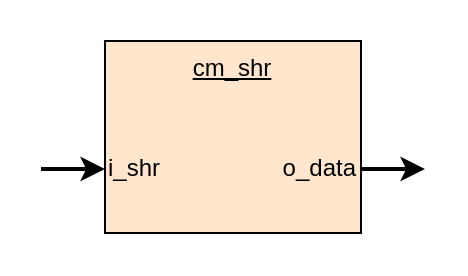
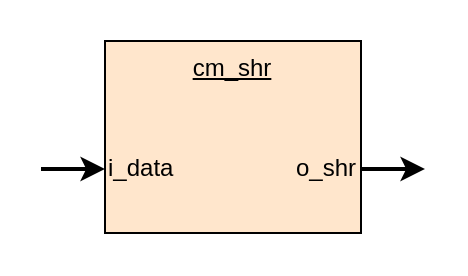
- <mxCell id="4" value="i_shr" style="text;html=1;strokeColor=none;fillColor=none;align=left;verticalAlign=middle;whiteSpace=wrap;rounded=0;" parent="1" vertex="1"><mxGeometry x="52" y="68" width="64" height="32" as="geometry" /></mxCell>
+ <mxCell id="4" value="i_data" style="text;html=1;strokeColor=none;fillColor=none;align=left;verticalAlign=middle;whiteSpace=wrap;rounded=0;" parent="1" vertex="1"><mxGeometry x="52" y="68" width="64" height="32" as="geometry" /></mxCell>
- <mxCell id="6" value="o_data" style="text;html=1;strokeColor=none;fillColor=none;align=right;verticalAlign=middle;whiteSpace=wrap;rounded=0;" parent="1" vertex="1"><mxGeometry x="116" y="68" width="64" height="32" as="geometry" /></mxCell>
+ <mxCell id="6" value="o_shr" style="text;html=1;strokeColor=none;fillColor=none;align=right;verticalAlign=middle;whiteSpace=wrap;rounded=0;" parent="1" vertex="1"><mxGeometry x="116" y="68" width="64" height="32" as="geometry" /></mxCell>
